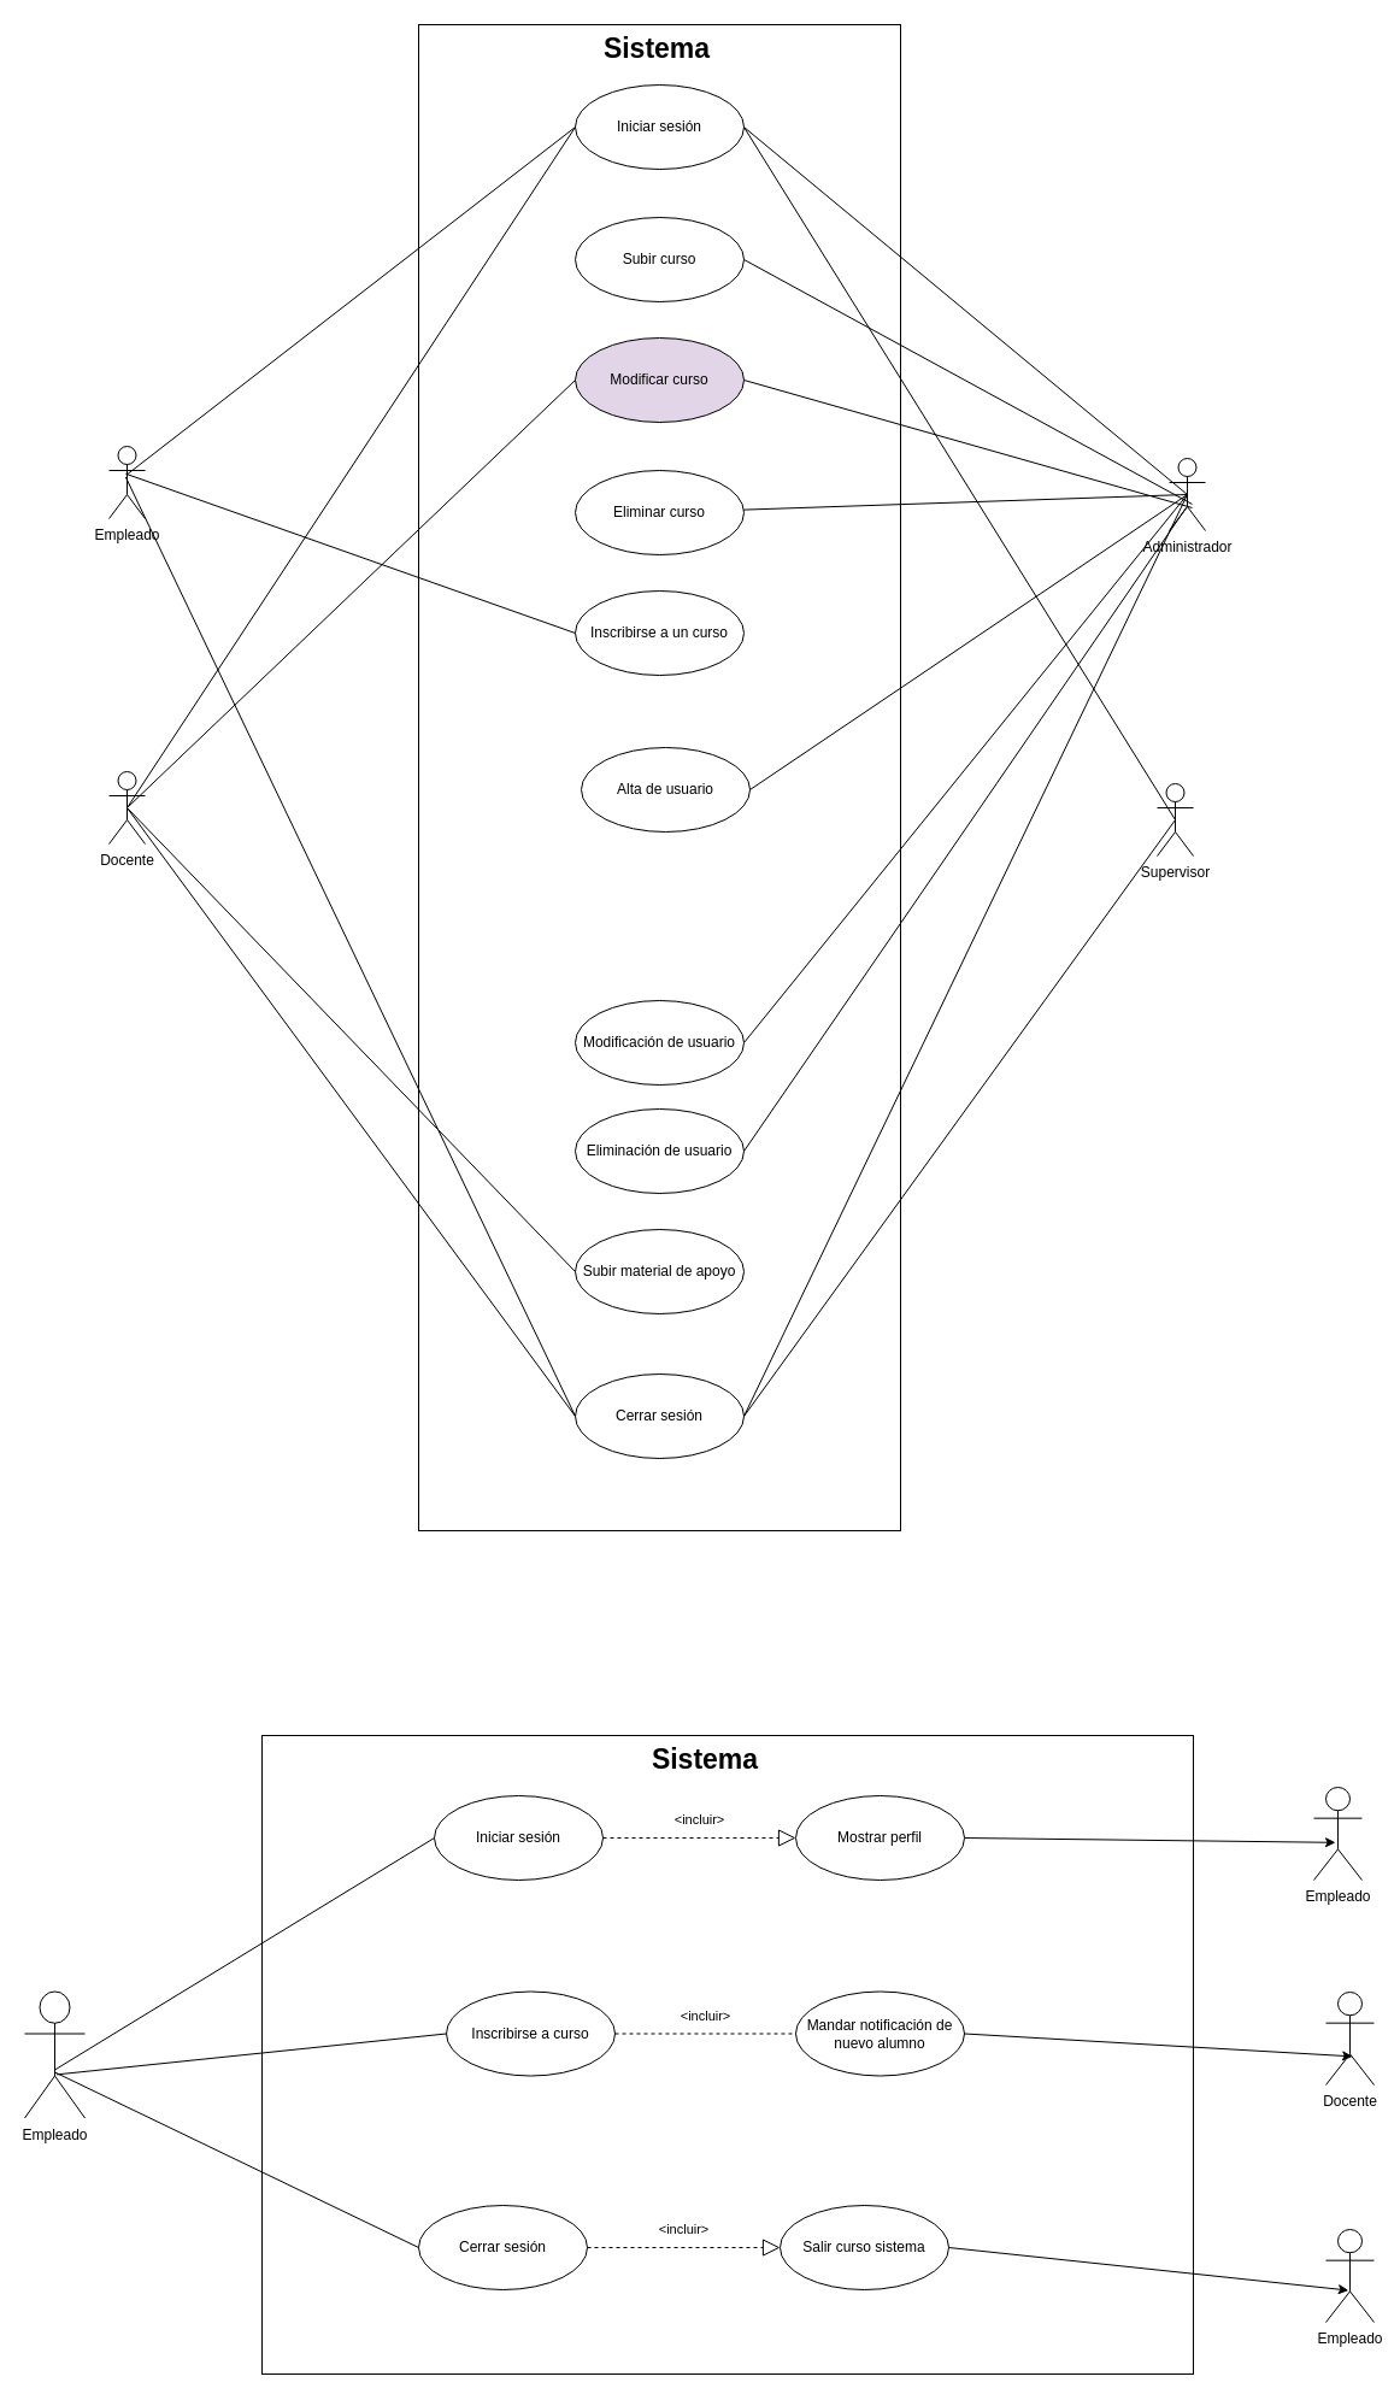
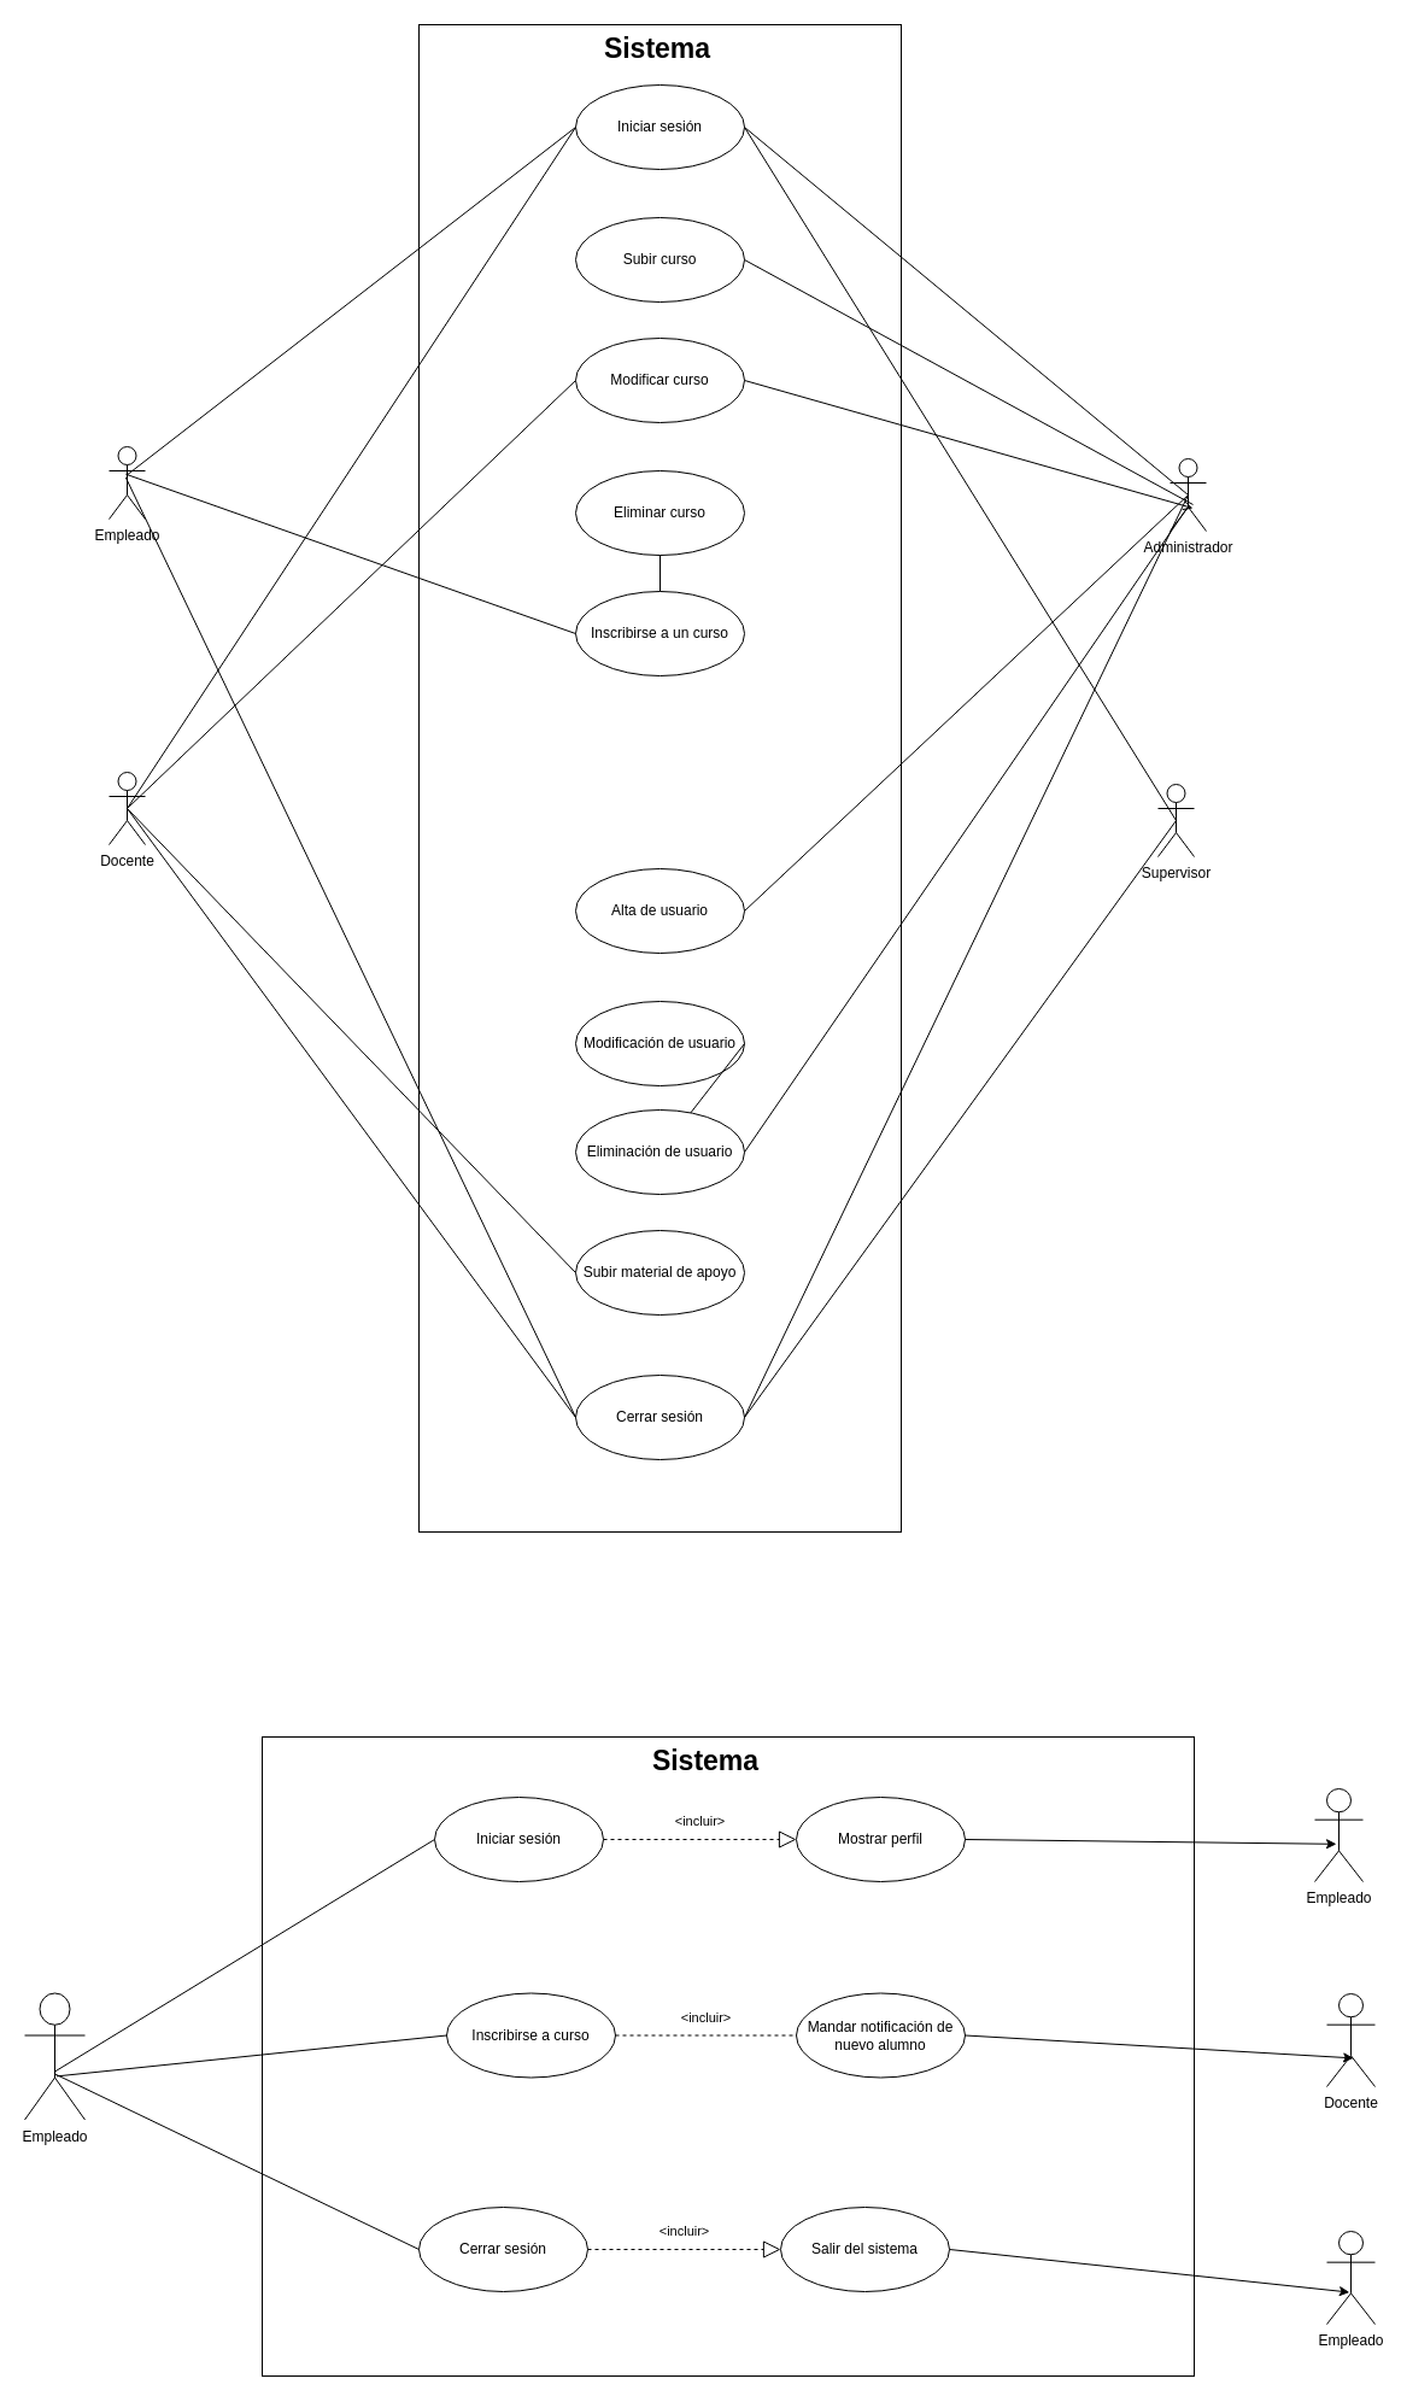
- <mxCell id="8" value="Modificar curso" style="ellipse;whiteSpace=wrap;html=1;fillColor=#e1d5e7;" parent="1" vertex="1"><mxGeometry x="477" y="280" width="140" height="70" as="geometry" /></mxCell>
+ <mxCell id="8" value="Modificar curso" style="ellipse;whiteSpace=wrap;html=1;" parent="1" vertex="1"><mxGeometry x="477" y="280" width="140" height="70" as="geometry" /></mxCell>
- <mxCell id="22" value="" style="endArrow=none;html=1;entryX=0.5;entryY=0.5;entryDx=0;entryDy=0;entryPerimeter=0;" parent="1" source="7" target="11" edge="1"><mxGeometry width="50" height="50" relative="1" as="geometry"><mxPoint x="780" y="520" as="sourcePoint" /><mxPoint x="830" y="470" as="targetPoint" /></mxGeometry></mxCell>
+ <mxCell id="22" value="" style="endArrow=none;html=1;" parent="1" source="7" target="9" edge="1"><mxGeometry width="50" height="50" relative="1" as="geometry"><mxPoint x="780" y="520" as="sourcePoint" /><mxPoint x="830" y="470" as="targetPoint" /></mxGeometry></mxCell>
- <mxCell id="31" value="" style="endArrow=none;html=1;entryX=0.633;entryY=0.683;entryDx=0;entryDy=0;entryPerimeter=0;exitX=1;exitY=0.5;exitDx=0;exitDy=0;" parent="1" source="8" target="11" edge="1"><mxGeometry width="50" height="50" relative="1" as="geometry"><mxPoint x="810" y="410" as="sourcePoint" /><mxPoint x="860" y="360" as="targetPoint" /></mxGeometry></mxCell>
+ <mxCell id="31" value="" style="endArrow=open;html=1;entryX=0.633;entryY=0.683;entryDx=0;entryDy=0;entryPerimeter=0;exitX=1;exitY=0.5;exitDx=0;exitDy=0;" parent="1" source="8" target="11" edge="1"><mxGeometry width="50" height="50" relative="1" as="geometry"><mxPoint x="810" y="410" as="sourcePoint" /><mxPoint x="860" y="360" as="targetPoint" /></mxGeometry></mxCell>
- <mxCell id="24" value="" style="endArrow=none;html=1;entryX=0.5;entryY=0.5;entryDx=0;entryDy=0;entryPerimeter=0;exitX=1;exitY=0.5;exitDx=0;exitDy=0;" parent="1" source="14" target="11" edge="1"><mxGeometry width="50" height="50" relative="1" as="geometry"><mxPoint x="760" y="540" as="sourcePoint" /><mxPoint x="810" y="490" as="targetPoint" /></mxGeometry></mxCell>
+ <mxCell id="24" value="" style="endArrow=none;html=1;exitX=1;exitY=0.5;exitDx=0;exitDy=0;" parent="1" source="14" target="15" edge="1"><mxGeometry width="50" height="50" relative="1" as="geometry"><mxPoint x="760" y="540" as="sourcePoint" /><mxPoint x="810" y="490" as="targetPoint" /></mxGeometry></mxCell>
- <mxCell id="13" value="Alta de usuario" style="ellipse;whiteSpace=wrap;html=1;" parent="1" vertex="1"><mxGeometry x="482" y="620" width="140" height="70" as="geometry" /></mxCell>
+ <mxCell id="13" value="Alta de usuario" style="ellipse;whiteSpace=wrap;html=1;" parent="1" vertex="1"><mxGeometry x="477" y="720" width="140" height="70" as="geometry" /></mxCell>
- <mxCell id="39" value="Salir curso sistema" style="ellipse;whiteSpace=wrap;html=1;" vertex="1" parent="1"><mxGeometry x="647" y="1830" width="140" height="70" as="geometry" /></mxCell>
+ <mxCell id="39" value="Salir del sistema" style="ellipse;whiteSpace=wrap;html=1;" vertex="1" parent="1"><mxGeometry x="647" y="1830" width="140" height="70" as="geometry" /></mxCell>
